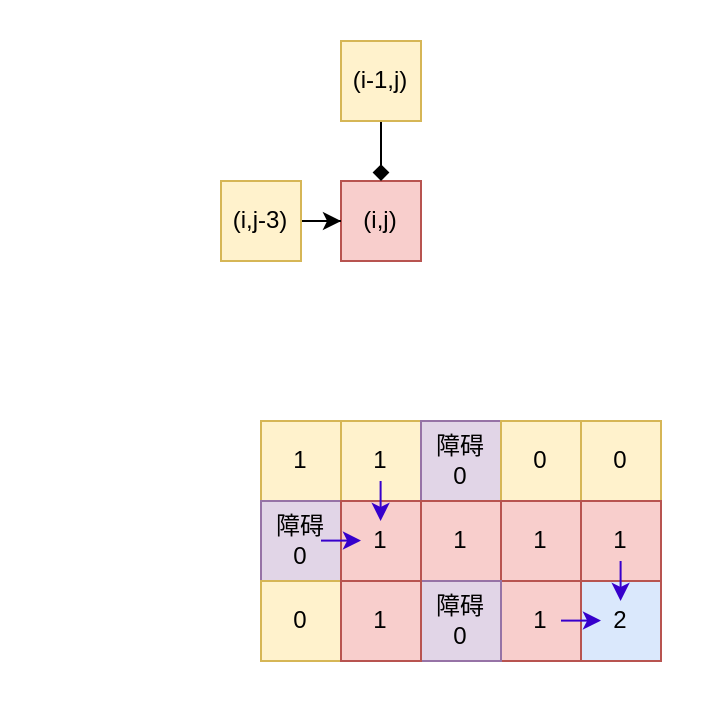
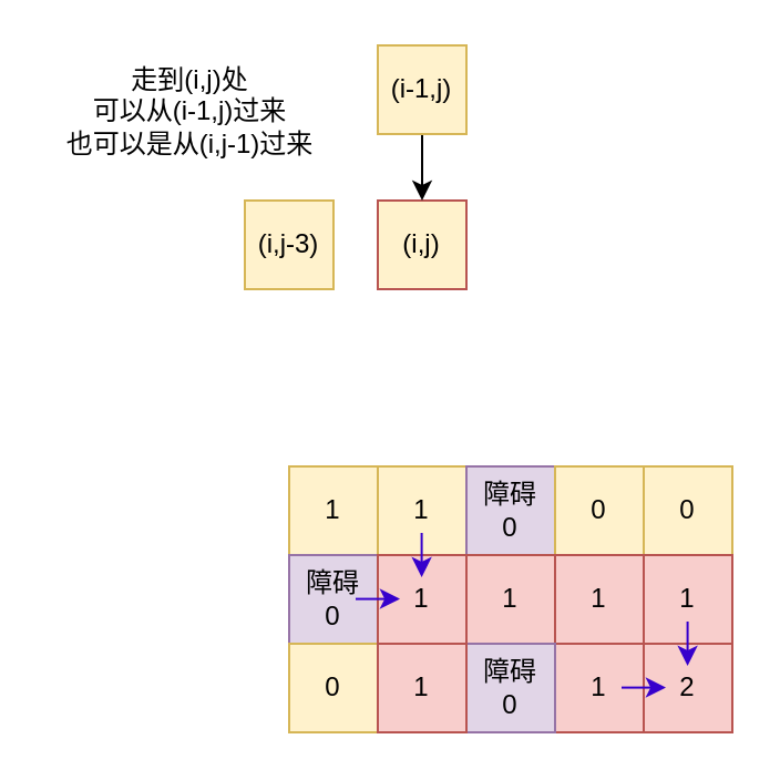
+ <mxCell id="7" value="走到(i,j)处&lt;br&gt;可以从(i-1,j)过来&lt;br&gt;也可以是从(i,j-1)过来" style="text;html=1;resizable=0;autosize=1;align=center;verticalAlign=middle;points=[];fillColor=none;strokeColor=none;rounded=0;" parent="1" vertex="1"><mxGeometry x="20" y="20" width="130" height="60" as="geometry" /></mxCell>
- <mxCell id="5" style="edgeStyle=orthogonalEdgeStyle;rounded=0;orthogonalLoop=1;jettySize=auto;html=1;entryX=0.5;entryY=0;entryDx=0;entryDy=0;endArrow=diamond;" parent="1" source="6" target="2" edge="1"><mxGeometry relative="1" as="geometry" /></mxCell>
+ <mxCell id="5" style="edgeStyle=orthogonalEdgeStyle;rounded=0;orthogonalLoop=1;jettySize=auto;html=1;entryX=0.5;entryY=0;entryDx=0;entryDy=0;" parent="1" source="6" target="2" edge="1"><mxGeometry relative="1" as="geometry" /></mxCell>
- <mxCell id="3" style="edgeStyle=orthogonalEdgeStyle;rounded=0;orthogonalLoop=1;jettySize=auto;html=1;entryX=0;entryY=0.5;entryDx=0;entryDy=0;" parent="1" source="4" target="2" edge="1"><mxGeometry relative="1" as="geometry" /></mxCell>
- <mxCell id="2" value="(i,j)" style="rounded=0;whiteSpace=wrap;html=1;fillColor=#f8cecc;strokeColor=#b85450;" parent="1" vertex="1"><mxGeometry x="170" y="90" width="40" height="40" as="geometry" /></mxCell>
+ <mxCell id="2" value="(i,j)" style="rounded=0;whiteSpace=wrap;html=1;fillColor=#fff2cc;strokeColor=#b85450;" parent="1" vertex="1"><mxGeometry x="170" y="90" width="40" height="40" as="geometry" /></mxCell>
- <mxCell id="20" value="2" style="rounded=0;whiteSpace=wrap;html=1;fillColor=#dae8fc;strokeColor=#b85450;" vertex="1" parent="1"><mxGeometry x="290" y="290" width="40" height="40" as="geometry" /></mxCell>
+ <mxCell id="20" value="2" style="rounded=0;whiteSpace=wrap;html=1;fillColor=#f8cecc;strokeColor=#b85450;" vertex="1" parent="1"><mxGeometry x="290" y="290" width="40" height="40" as="geometry" /></mxCell>
